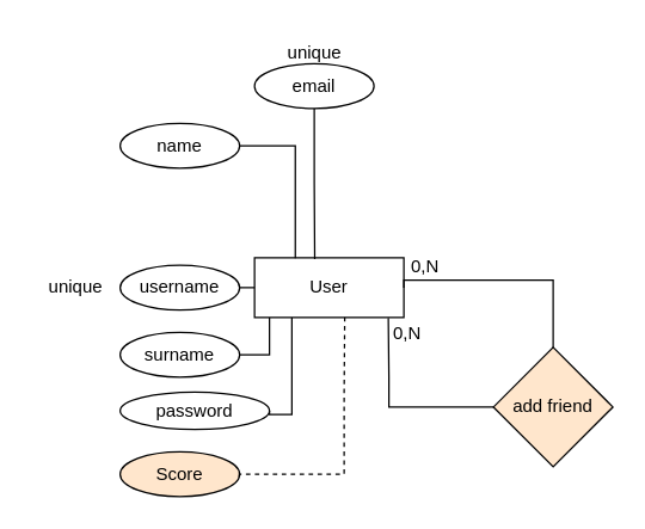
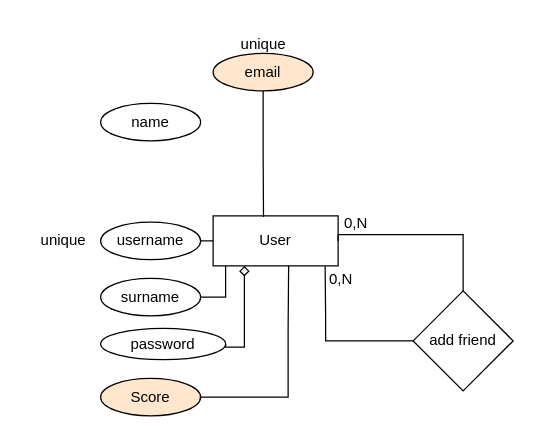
- <mxCell id="12" value="email" style="ellipse;whiteSpace=wrap;html=1;align=center;" parent="1" vertex="1"><mxGeometry x="170" y="42" width="80" height="30" as="geometry" /></mxCell>
+ <mxCell id="12" value="email" style="ellipse;whiteSpace=wrap;html=1;align=center;fillColor=#ffe6cc;" parent="1" vertex="1"><mxGeometry x="170" y="42" width="80" height="30" as="geometry" /></mxCell>
- <mxCell id="20" style="edgeStyle=orthogonalEdgeStyle;rounded=0;orthogonalLoop=1;jettySize=auto;html=1;entryX=0.273;entryY=0.009;entryDx=0;entryDy=0;entryPerimeter=0;endArrow=none;endFill=0;" edge="1" parent="1" source="3" target="2"><mxGeometry relative="1" as="geometry" /></mxCell>
- <mxCell id="9" style="edgeStyle=orthogonalEdgeStyle;rounded=0;orthogonalLoop=1;jettySize=auto;html=1;endArrow=none;endFill=0;exitX=1;exitY=0.5;exitDx=0;exitDy=0;entryX=0.25;entryY=1;entryDx=0;entryDy=0;" parent="1" source="8" edge="1" target="2"><mxGeometry relative="1" as="geometry"><mxPoint x="370" y="212" as="sourcePoint" /><mxPoint x="190" y="212" as="targetPoint" /><Array as="points"><mxPoint x="195" y="277" /></Array></mxGeometry></mxCell>
+ <mxCell id="9" style="edgeStyle=orthogonalEdgeStyle;rounded=0;orthogonalLoop=1;jettySize=auto;html=1;endArrow=diamond;endFill=0;exitX=1;exitY=0.5;exitDx=0;exitDy=0;entryX=0.25;entryY=1;entryDx=0;entryDy=0;" parent="1" source="8" edge="1" target="2"><mxGeometry relative="1" as="geometry"><mxPoint x="370" y="212" as="sourcePoint" /><mxPoint x="190" y="212" as="targetPoint" /><Array as="points"><mxPoint x="195" y="277" /></Array></mxGeometry></mxCell>
- <mxCell id="15" value="add friend" style="rhombus;whiteSpace=wrap;html=1;fillColor=#ffe6cc;" parent="1" vertex="1"><mxGeometry x="330" y="232" width="80" height="80" as="geometry" /></mxCell>
+ <mxCell id="15" value="add friend" style="rhombus;whiteSpace=wrap;html=1;" parent="1" vertex="1"><mxGeometry x="330" y="232" width="80" height="80" as="geometry" /></mxCell>
- <mxCell id="18" style="edgeStyle=orthogonalEdgeStyle;rounded=0;orthogonalLoop=1;jettySize=auto;html=1;entryX=0.604;entryY=1;entryDx=0;entryDy=0;entryPerimeter=0;endArrow=none;endFill=0;exitX=0.998;exitY=0.553;exitDx=0;exitDy=0;exitPerimeter=0;dashed=1;" edge="1" parent="1" source="14" target="2"><mxGeometry relative="1" as="geometry"><Array as="points"><mxPoint x="160" y="317" /><mxPoint x="230" y="317" /><mxPoint x="230" y="262" /><mxPoint x="230" y="262" /></Array></mxGeometry></mxCell>
+ <mxCell id="18" style="edgeStyle=orthogonalEdgeStyle;rounded=0;orthogonalLoop=1;jettySize=auto;html=1;entryX=0.604;entryY=1;entryDx=0;entryDy=0;entryPerimeter=0;endArrow=none;endFill=0;exitX=0.998;exitY=0.553;exitDx=0;exitDy=0;exitPerimeter=0;" edge="1" parent="1" source="14" target="2"><mxGeometry relative="1" as="geometry"><Array as="points"><mxPoint x="160" y="317" /><mxPoint x="230" y="317" /><mxPoint x="230" y="262" /><mxPoint x="230" y="262" /></Array></mxGeometry></mxCell>
